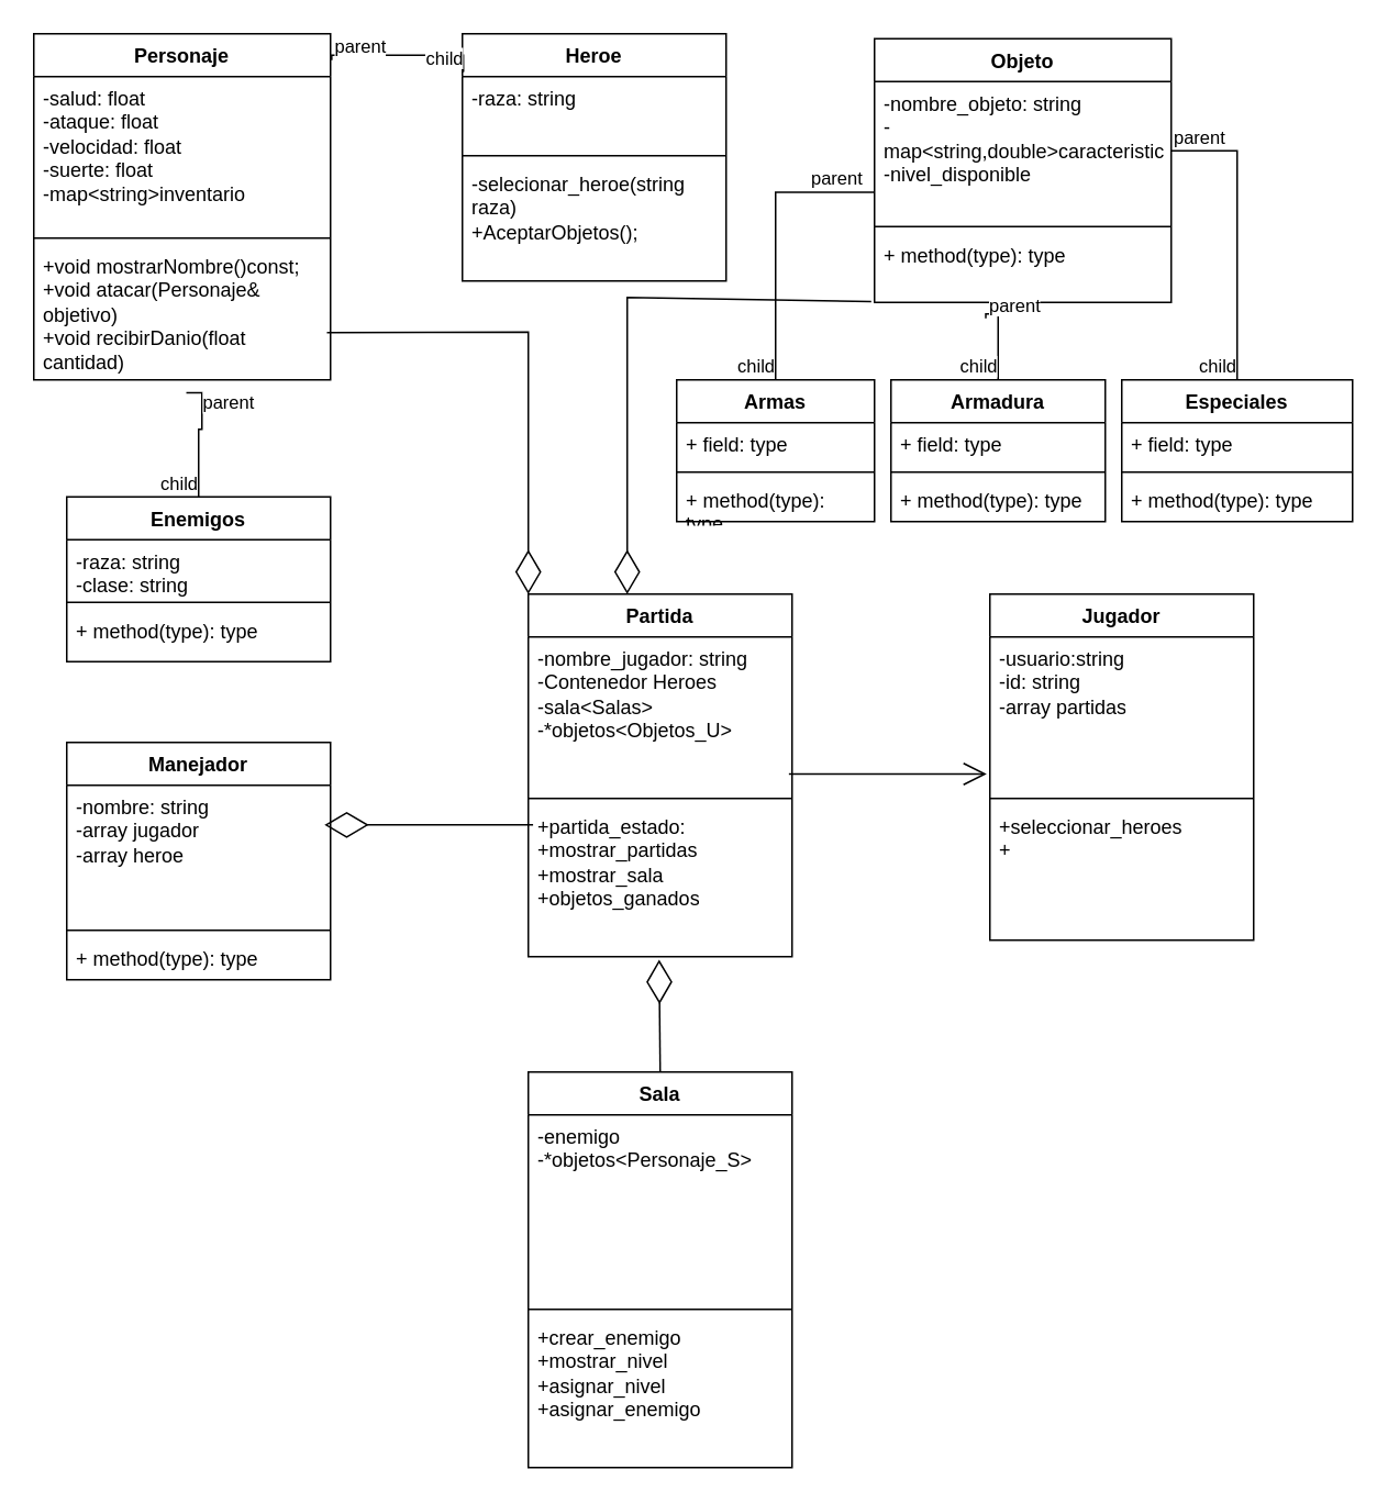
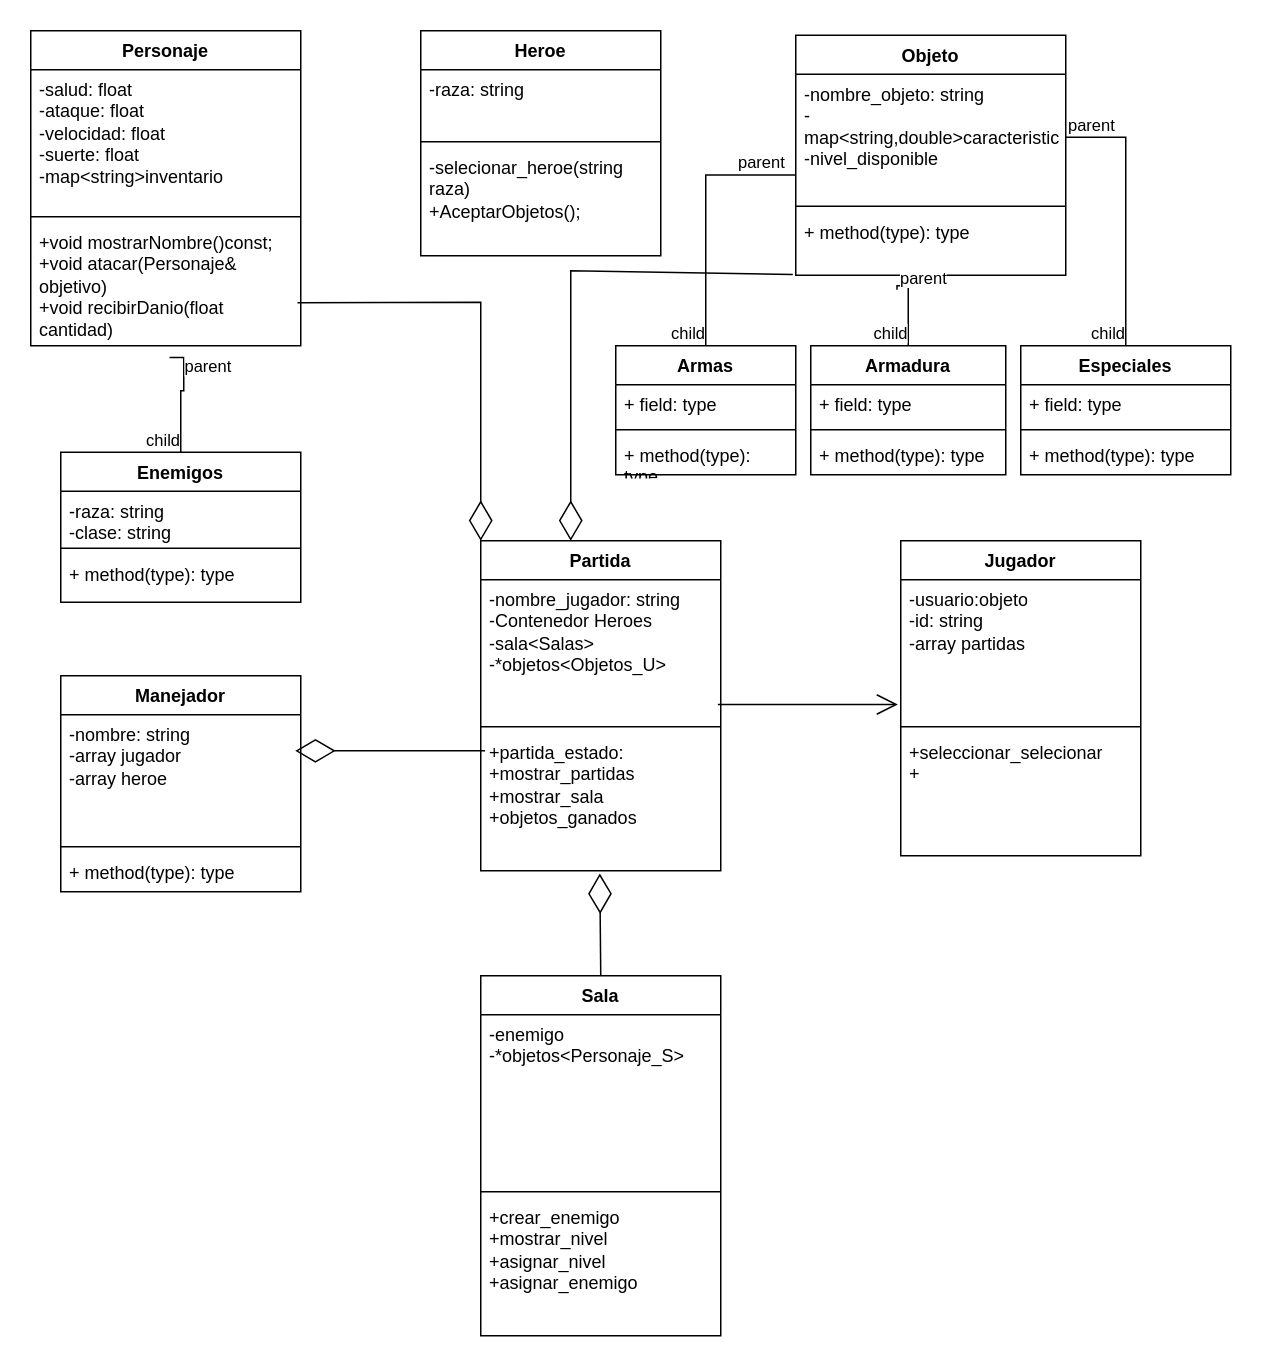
- <mxCell id="10" value="" style="endArrow=none;html=1;edgeStyle=orthogonalEdgeStyle;rounded=0;entryX=0.004;entryY=0.155;entryDx=0;entryDy=0;entryPerimeter=0;exitX=1.004;exitY=0.076;exitDx=0;exitDy=0;exitPerimeter=0;" edge="1" parent="1" source="2" target="6"><mxGeometry relative="1" as="geometry"><mxPoint x="220" y="180" as="sourcePoint" /><mxPoint x="320" y="180" as="targetPoint" /><Array as="points"><mxPoint x="201" y="33" /><mxPoint x="281" y="33" /></Array></mxGeometry></mxCell>
- <mxCell id="11" value="parent" style="edgeLabel;resizable=0;html=1;align=left;verticalAlign=bottom;" connectable="0" vertex="1" parent="10"><mxGeometry x="-1" relative="1" as="geometry" /></mxCell>
- <mxCell id="12" value="child" style="edgeLabel;resizable=0;html=1;align=right;verticalAlign=bottom;" connectable="0" vertex="1" parent="10"><mxGeometry x="1" relative="1" as="geometry" /></mxCell>
- <mxCell id="33" value="-usuario:string&lt;div&gt;-id: string&lt;/div&gt;&lt;div&gt;-array partidas&lt;/div&gt;" style="text;strokeColor=none;fillColor=none;align=left;verticalAlign=top;spacingLeft=4;spacingRight=4;overflow=hidden;rotatable=0;points=[[0,0.5],[1,0.5]];portConstraint=eastwest;whiteSpace=wrap;html=1;" vertex="1" parent="32"><mxGeometry y="26" width="160" height="94" as="geometry" /></mxCell>
+ <mxCell id="33" value="-usuario:objeto&lt;div&gt;-id: string&lt;/div&gt;&lt;div&gt;-array partidas&lt;/div&gt;" style="text;strokeColor=none;fillColor=none;align=left;verticalAlign=top;spacingLeft=4;spacingRight=4;overflow=hidden;rotatable=0;points=[[0,0.5],[1,0.5]];portConstraint=eastwest;whiteSpace=wrap;html=1;" vertex="1" parent="32"><mxGeometry y="26" width="160" height="94" as="geometry" /></mxCell>
- <mxCell id="35" value="+seleccionar_heroes&lt;div&gt;+&lt;/div&gt;" style="text;strokeColor=none;fillColor=none;align=left;verticalAlign=top;spacingLeft=4;spacingRight=4;overflow=hidden;rotatable=0;points=[[0,0.5],[1,0.5]];portConstraint=eastwest;whiteSpace=wrap;html=1;" vertex="1" parent="32"><mxGeometry y="128" width="160" height="82" as="geometry" /></mxCell>
+ <mxCell id="35" value="+seleccionar_selecionar&lt;div&gt;+&lt;/div&gt;" style="text;strokeColor=none;fillColor=none;align=left;verticalAlign=top;spacingLeft=4;spacingRight=4;overflow=hidden;rotatable=0;points=[[0,0.5],[1,0.5]];portConstraint=eastwest;whiteSpace=wrap;html=1;" vertex="1" parent="32"><mxGeometry y="128" width="160" height="82" as="geometry" /></mxCell>
